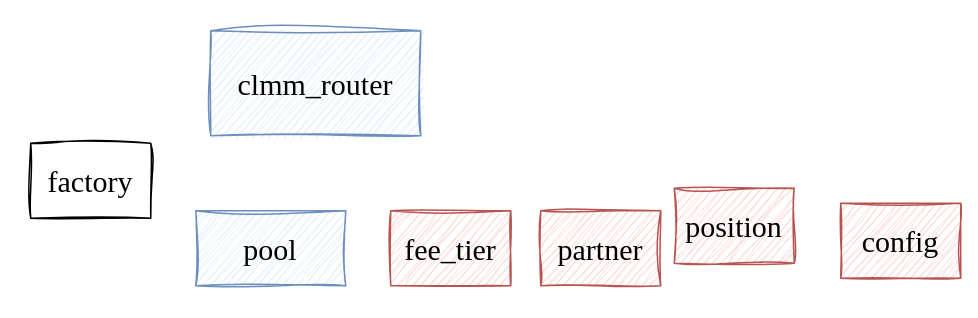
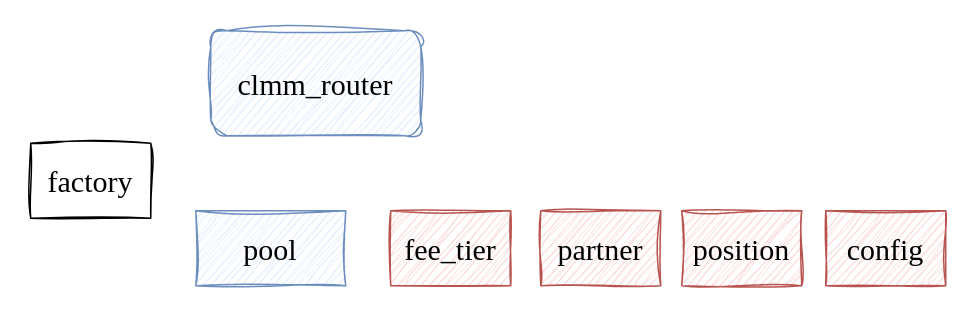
- <mxCell id="2" value="clmm_router" style="rounded=0;whiteSpace=wrap;html=1;hachureGap=4;jiggle=2;fontFamily=Architects Daughter;fontSource=https%3A%2F%2Ffonts.googleapis.com%2Fcss%3Ffamily%3DArchitects%2BDaughter;fontSize=20;sketch=1;fillColor=#dae8fc;strokeColor=#6c8ebf;" vertex="1" parent="1"><mxGeometry x="140" y="20" width="140" height="70" as="geometry" /></mxCell>
+ <mxCell id="2" value="clmm_router" style="whiteSpace=wrap;html=1;hachureGap=4;jiggle=2;fontFamily=Architects Daughter;fontSource=https%3A%2F%2Ffonts.googleapis.com%2Fcss%3Ffamily%3DArchitects%2BDaughter;fontSize=20;sketch=1;fillColor=#dae8fc;strokeColor=#6c8ebf;rounded=1;" vertex="1" parent="1"><mxGeometry x="140" y="20" width="140" height="70" as="geometry" /></mxCell>
- <mxCell id="6" value="position" style="rounded=0;whiteSpace=wrap;html=1;hachureGap=4;jiggle=2;fontFamily=Architects Daughter;fontSource=https%3A%2F%2Ffonts.googleapis.com%2Fcss%3Ffamily%3DArchitects%2BDaughter;fontSize=20;sketch=1;fillColor=#f8cecc;strokeColor=#b85450;" vertex="1" parent="1"><mxGeometry x="449" y="125" width="80" height="50" as="geometry" /></mxCell>
+ <mxCell id="6" value="position" style="rounded=0;whiteSpace=wrap;html=1;hachureGap=4;jiggle=2;fontFamily=Architects Daughter;fontSource=https%3A%2F%2Ffonts.googleapis.com%2Fcss%3Ffamily%3DArchitects%2BDaughter;fontSize=20;sketch=1;fillColor=#f8cecc;strokeColor=#b85450;" vertex="1" parent="1"><mxGeometry x="454" y="140" width="80" height="50" as="geometry" /></mxCell>
- <mxCell id="8" value="config" style="rounded=0;whiteSpace=wrap;html=1;hachureGap=4;jiggle=2;fontFamily=Architects Daughter;fontSource=https%3A%2F%2Ffonts.googleapis.com%2Fcss%3Ffamily%3DArchitects%2BDaughter;fontSize=20;sketch=1;fillColor=#f8cecc;strokeColor=#b85450;" vertex="1" parent="1"><mxGeometry x="560" y="135" width="80" height="50" as="geometry" /></mxCell>
+ <mxCell id="8" value="config" style="rounded=0;whiteSpace=wrap;html=1;hachureGap=4;jiggle=2;fontFamily=Architects Daughter;fontSource=https%3A%2F%2Ffonts.googleapis.com%2Fcss%3Ffamily%3DArchitects%2BDaughter;fontSize=20;sketch=1;fillColor=#f8cecc;strokeColor=#b85450;" vertex="1" parent="1"><mxGeometry x="550" y="140" width="80" height="50" as="geometry" /></mxCell>
